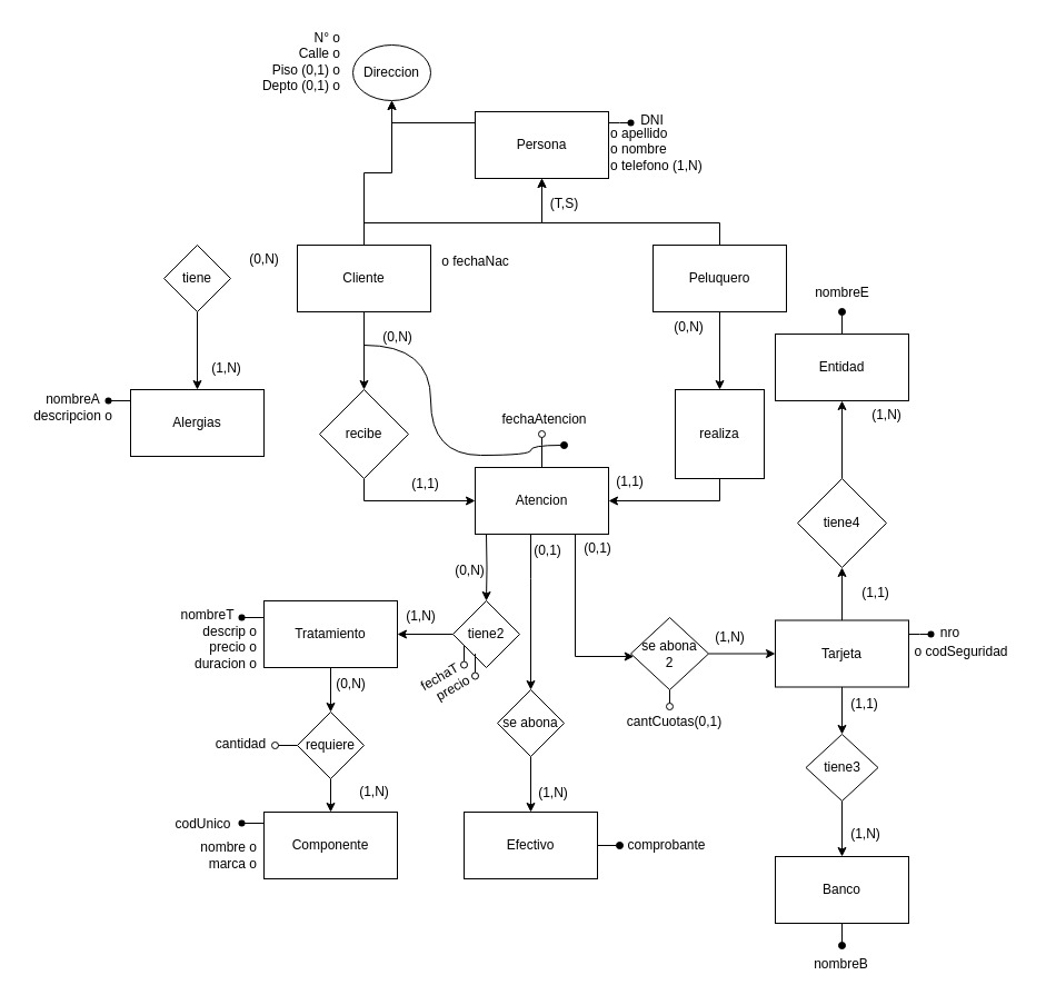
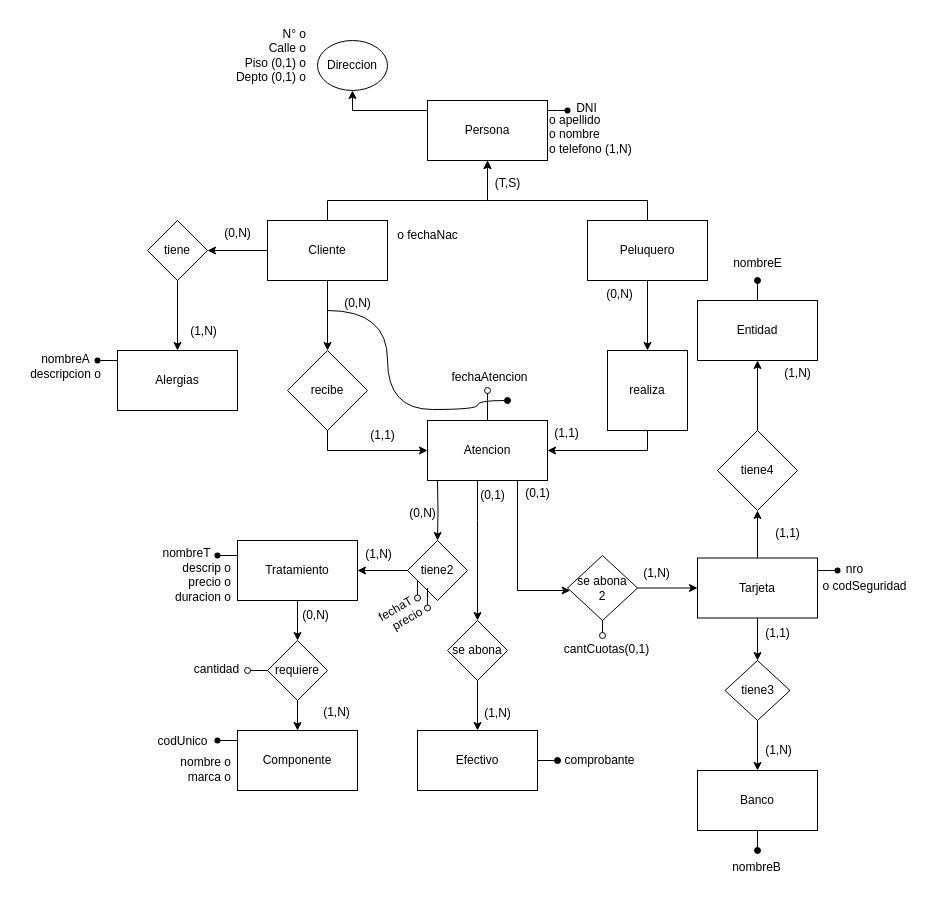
- <mxCell id="5" value="" style="edgeStyle=orthogonalEdgeStyle;rounded=0;orthogonalLoop=1;jettySize=auto;html=1;" edge="1" parent="1" source="7" target="11"><mxGeometry relative="1" as="geometry" /></mxCell>
+ <mxCell id="5" value="" style="edgeStyle=orthogonalEdgeStyle;rounded=0;orthogonalLoop=1;jettySize=auto;html=1;" edge="1" parent="1" source="7" target="14"><mxGeometry relative="1" as="geometry" /></mxCell>
